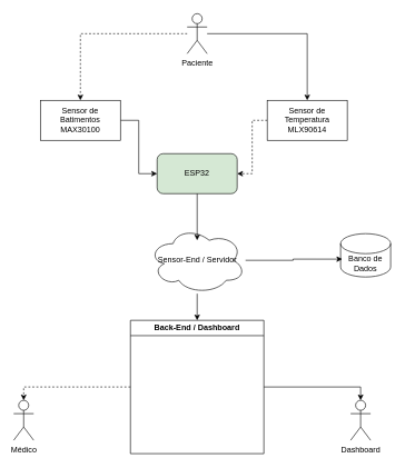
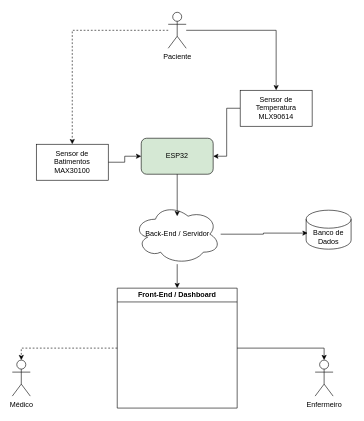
- <mxCell id="6" value="Sensor de Batimentos&lt;div&gt;MAX30100&lt;/div&gt;" style="rounded=0;whiteSpace=wrap;html=1;" parent="1" vertex="1"><mxGeometry x="60" y="150" width="120" height="60" as="geometry" /></mxCell>
+ <mxCell id="6" value="Sensor de Batimentos&lt;div&gt;MAX30100&lt;/div&gt;" style="rounded=0;whiteSpace=wrap;html=1;" parent="1" vertex="1"><mxGeometry x="60" y="240" width="120" height="60" as="geometry" /></mxCell>
- <mxCell id="7" style="edgeStyle=orthogonalEdgeStyle;rounded=0;orthogonalLoop=1;jettySize=auto;html=1;entryX=1;entryY=0.5;entryDx=0;entryDy=0;dashed=1;" parent="1" source="8" target="9" edge="1"><mxGeometry relative="1" as="geometry" /></mxCell>
+ <mxCell id="7" style="edgeStyle=orthogonalEdgeStyle;rounded=0;orthogonalLoop=1;jettySize=auto;html=1;entryX=1;entryY=0.5;entryDx=0;entryDy=0;" parent="1" source="8" target="9" edge="1"><mxGeometry relative="1" as="geometry" /></mxCell>
- <mxCell id="11" value="Sensor-End / Servidor" style="ellipse;shape=cloud;whiteSpace=wrap;html=1;" parent="1" vertex="1"><mxGeometry x="222.5" y="340" width="145" height="100" as="geometry" /></mxCell>
+ <mxCell id="11" value="Back-End / Servidor" style="ellipse;shape=cloud;whiteSpace=wrap;html=1;" parent="1" vertex="1"><mxGeometry x="222.5" y="340" width="145" height="100" as="geometry" /></mxCell>
- <mxCell id="13" value="Back-End / Dashboard" style="swimlane;whiteSpace=wrap;html=1;" parent="1" vertex="1"><mxGeometry x="195" y="480" width="200" height="200" as="geometry" /></mxCell>
+ <mxCell id="13" value="Front-End / Dashboard" style="swimlane;whiteSpace=wrap;html=1;" parent="1" vertex="1"><mxGeometry x="195" y="480" width="200" height="200" as="geometry" /></mxCell>
- <mxCell id="17" value="Dashboard" style="shape=umlActor;verticalLabelPosition=bottom;verticalAlign=top;html=1;outlineConnect=0;" parent="1" vertex="1"><mxGeometry x="525" y="600" width="30" height="60" as="geometry" /></mxCell>
+ <mxCell id="17" value="Enfermeiro" style="shape=umlActor;verticalLabelPosition=bottom;verticalAlign=top;html=1;outlineConnect=0;" parent="1" vertex="1"><mxGeometry x="525" y="600" width="30" height="60" as="geometry" /></mxCell>
